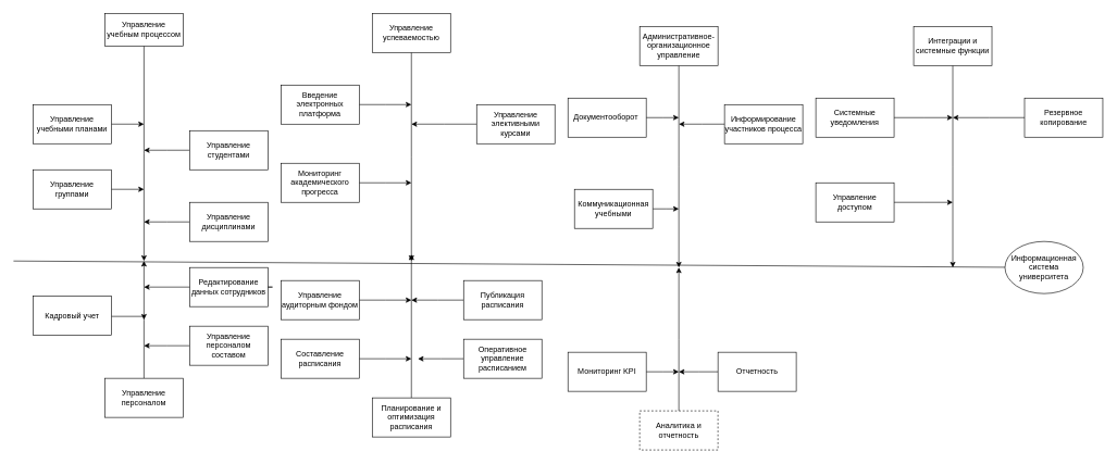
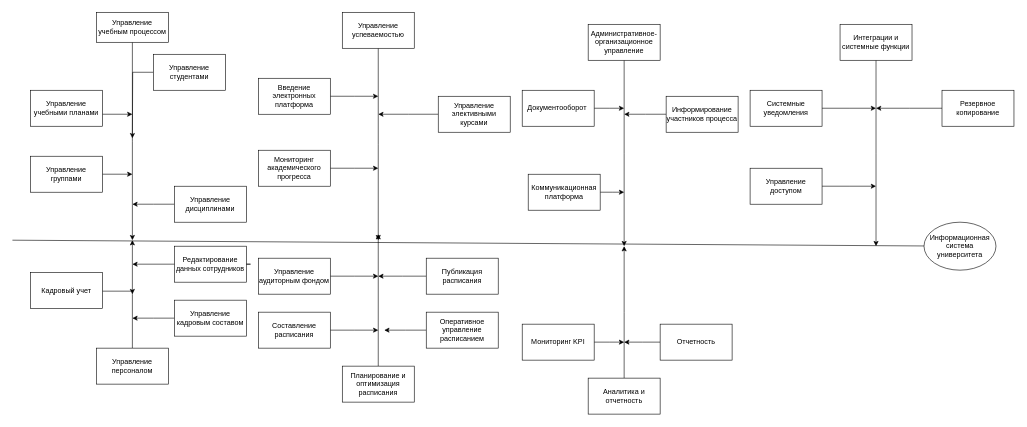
- <mxCell id="13" value="Управление учебными планами" style="rounded=0;whiteSpace=wrap;html=1;" vertex="1" parent="1"><mxGeometry x="50" y="160" width="120" height="60" as="geometry" /></mxCell>
+ <mxCell id="13" value="Управление учебными планами" style="rounded=0;whiteSpace=wrap;html=1;" vertex="1" parent="1"><mxGeometry x="50" y="150" width="120" height="60" as="geometry" /></mxCell>
- <mxCell id="7" value="Управление студентами" style="rounded=0;whiteSpace=wrap;html=1;" vertex="1" parent="1"><mxGeometry x="290" y="200" width="120" height="60" as="geometry" /></mxCell>
+ <mxCell id="7" value="Управление студентами" style="rounded=0;whiteSpace=wrap;html=1;" vertex="1" parent="1"><mxGeometry x="255" y="90" width="120" height="60" as="geometry" /></mxCell>
- <mxCell id="47" value="Коммуникационная учебными" style="rounded=0;whiteSpace=wrap;html=1;" vertex="1" parent="1"><mxGeometry x="880" y="290" width="120" height="60" as="geometry" /></mxCell>
+ <mxCell id="47" value="Коммуникационная платформа" style="rounded=0;whiteSpace=wrap;html=1;" vertex="1" parent="1"><mxGeometry x="880" y="290" width="120" height="60" as="geometry" /></mxCell>
- <mxCell id="19" value="Управление персоналом составом" style="rounded=0;whiteSpace=wrap;html=1;" vertex="1" parent="1"><mxGeometry x="290" y="500" width="120" height="60" as="geometry" /></mxCell>
+ <mxCell id="19" value="Управление кадровым составом" style="rounded=0;whiteSpace=wrap;html=1;" vertex="1" parent="1"><mxGeometry x="290" y="500" width="120" height="60" as="geometry" /></mxCell>
- <mxCell id="49" value="Аналитика и отчетность" style="rounded=0;whiteSpace=wrap;html=1;dashed=1;" vertex="1" parent="1"><mxGeometry x="980" y="630" width="120" height="60" as="geometry" /></mxCell>
+ <mxCell id="49" value="Аналитика и отчетность" style="rounded=0;whiteSpace=wrap;html=1;" vertex="1" parent="1"><mxGeometry x="980" y="630" width="120" height="60" as="geometry" /></mxCell>
